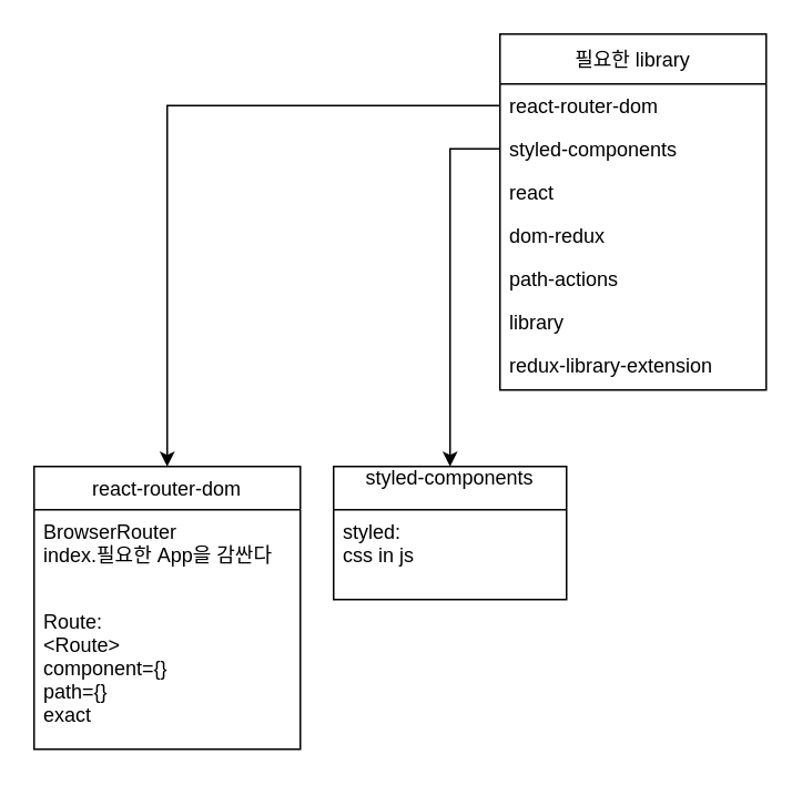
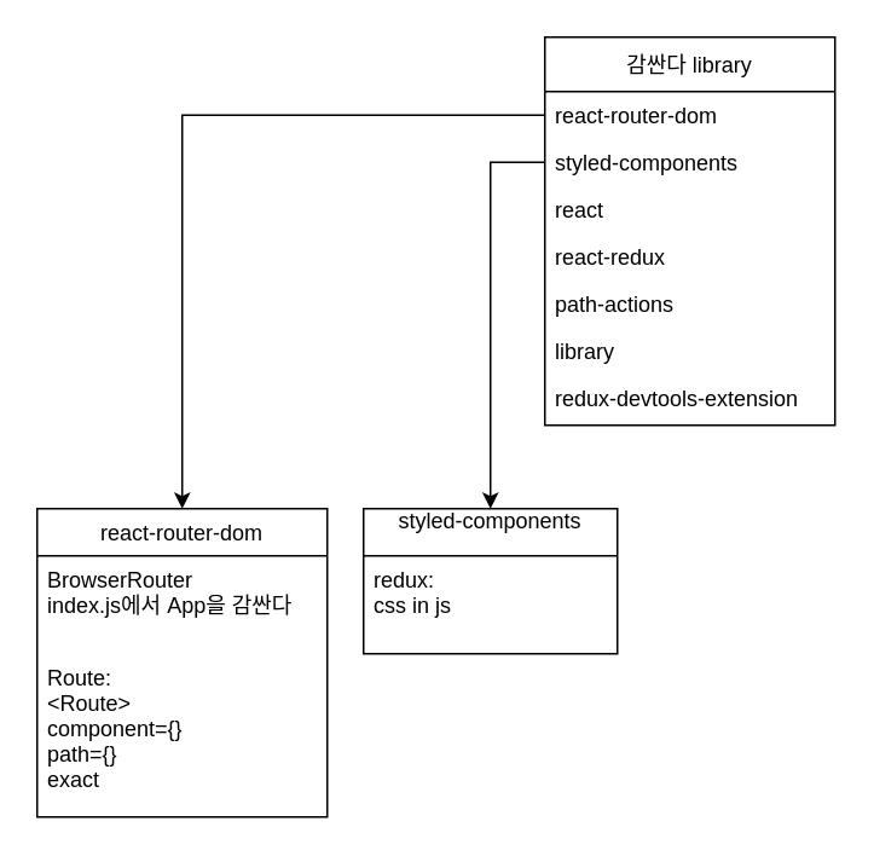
- <mxCell id="2" value="필요한 library" style="swimlane;fontStyle=0;childLayout=stackLayout;horizontal=1;startSize=30;fillColor=none;horizontalStack=0;resizeParent=1;resizeParentMax=0;resizeLast=0;collapsible=1;marginBottom=0;" vertex="1" parent="1"><mxGeometry x="300" y="20" width="160" height="214" as="geometry" /></mxCell>
+ <mxCell id="2" value="감싼다 library" style="swimlane;fontStyle=0;childLayout=stackLayout;horizontal=1;startSize=30;fillColor=none;horizontalStack=0;resizeParent=1;resizeParentMax=0;resizeLast=0;collapsible=1;marginBottom=0;" vertex="1" parent="1"><mxGeometry x="300" y="20" width="160" height="214" as="geometry" /></mxCell>
- <mxCell id="6" value="dom-redux" style="text;strokeColor=none;fillColor=none;align=left;verticalAlign=top;spacingLeft=4;spacingRight=4;overflow=hidden;rotatable=0;points=[[0,0.5],[1,0.5]];portConstraint=eastwest;" vertex="1" parent="2"><mxGeometry y="108" width="160" height="26" as="geometry" /></mxCell>
+ <mxCell id="6" value="react-redux" style="text;strokeColor=none;fillColor=none;align=left;verticalAlign=top;spacingLeft=4;spacingRight=4;overflow=hidden;rotatable=0;points=[[0,0.5],[1,0.5]];portConstraint=eastwest;" vertex="1" parent="2"><mxGeometry y="108" width="160" height="26" as="geometry" /></mxCell>
- <mxCell id="9" value="redux-library-extension" style="text;strokeColor=none;fillColor=none;align=left;verticalAlign=top;spacingLeft=4;spacingRight=4;overflow=hidden;rotatable=0;points=[[0,0.5],[1,0.5]];portConstraint=eastwest;" vertex="1" parent="2"><mxGeometry y="186" width="160" height="28" as="geometry" /></mxCell>
+ <mxCell id="9" value="redux-devtools-extension" style="text;strokeColor=none;fillColor=none;align=left;verticalAlign=top;spacingLeft=4;spacingRight=4;overflow=hidden;rotatable=0;points=[[0,0.5],[1,0.5]];portConstraint=eastwest;" vertex="1" parent="2"><mxGeometry y="186" width="160" height="28" as="geometry" /></mxCell>
- <mxCell id="11" value="BrowserRouter&#10;index.필요한 App을 감싼다" style="text;strokeColor=none;fillColor=none;align=left;verticalAlign=top;spacingLeft=4;spacingRight=4;overflow=hidden;rotatable=0;points=[[0,0.5],[1,0.5]];portConstraint=eastwest;" vertex="1" parent="10"><mxGeometry y="26" width="160" height="54" as="geometry" /></mxCell>
+ <mxCell id="11" value="BrowserRouter&#10;index.js에서 App을 감싼다" style="text;strokeColor=none;fillColor=none;align=left;verticalAlign=top;spacingLeft=4;spacingRight=4;overflow=hidden;rotatable=0;points=[[0,0.5],[1,0.5]];portConstraint=eastwest;" vertex="1" parent="10"><mxGeometry y="26" width="160" height="54" as="geometry" /></mxCell>
- <mxCell id="15" value="styled:&#10;css in js " style="text;strokeColor=none;fillColor=none;align=left;verticalAlign=top;spacingLeft=4;spacingRight=4;overflow=hidden;rotatable=0;points=[[0,0.5],[1,0.5]];portConstraint=eastwest;" vertex="1" parent="14"><mxGeometry y="26" width="140" height="54" as="geometry" /></mxCell>
+ <mxCell id="15" value="redux:&#10;css in js " style="text;strokeColor=none;fillColor=none;align=left;verticalAlign=top;spacingLeft=4;spacingRight=4;overflow=hidden;rotatable=0;points=[[0,0.5],[1,0.5]];portConstraint=eastwest;" vertex="1" parent="14"><mxGeometry y="26" width="140" height="54" as="geometry" /></mxCell>
